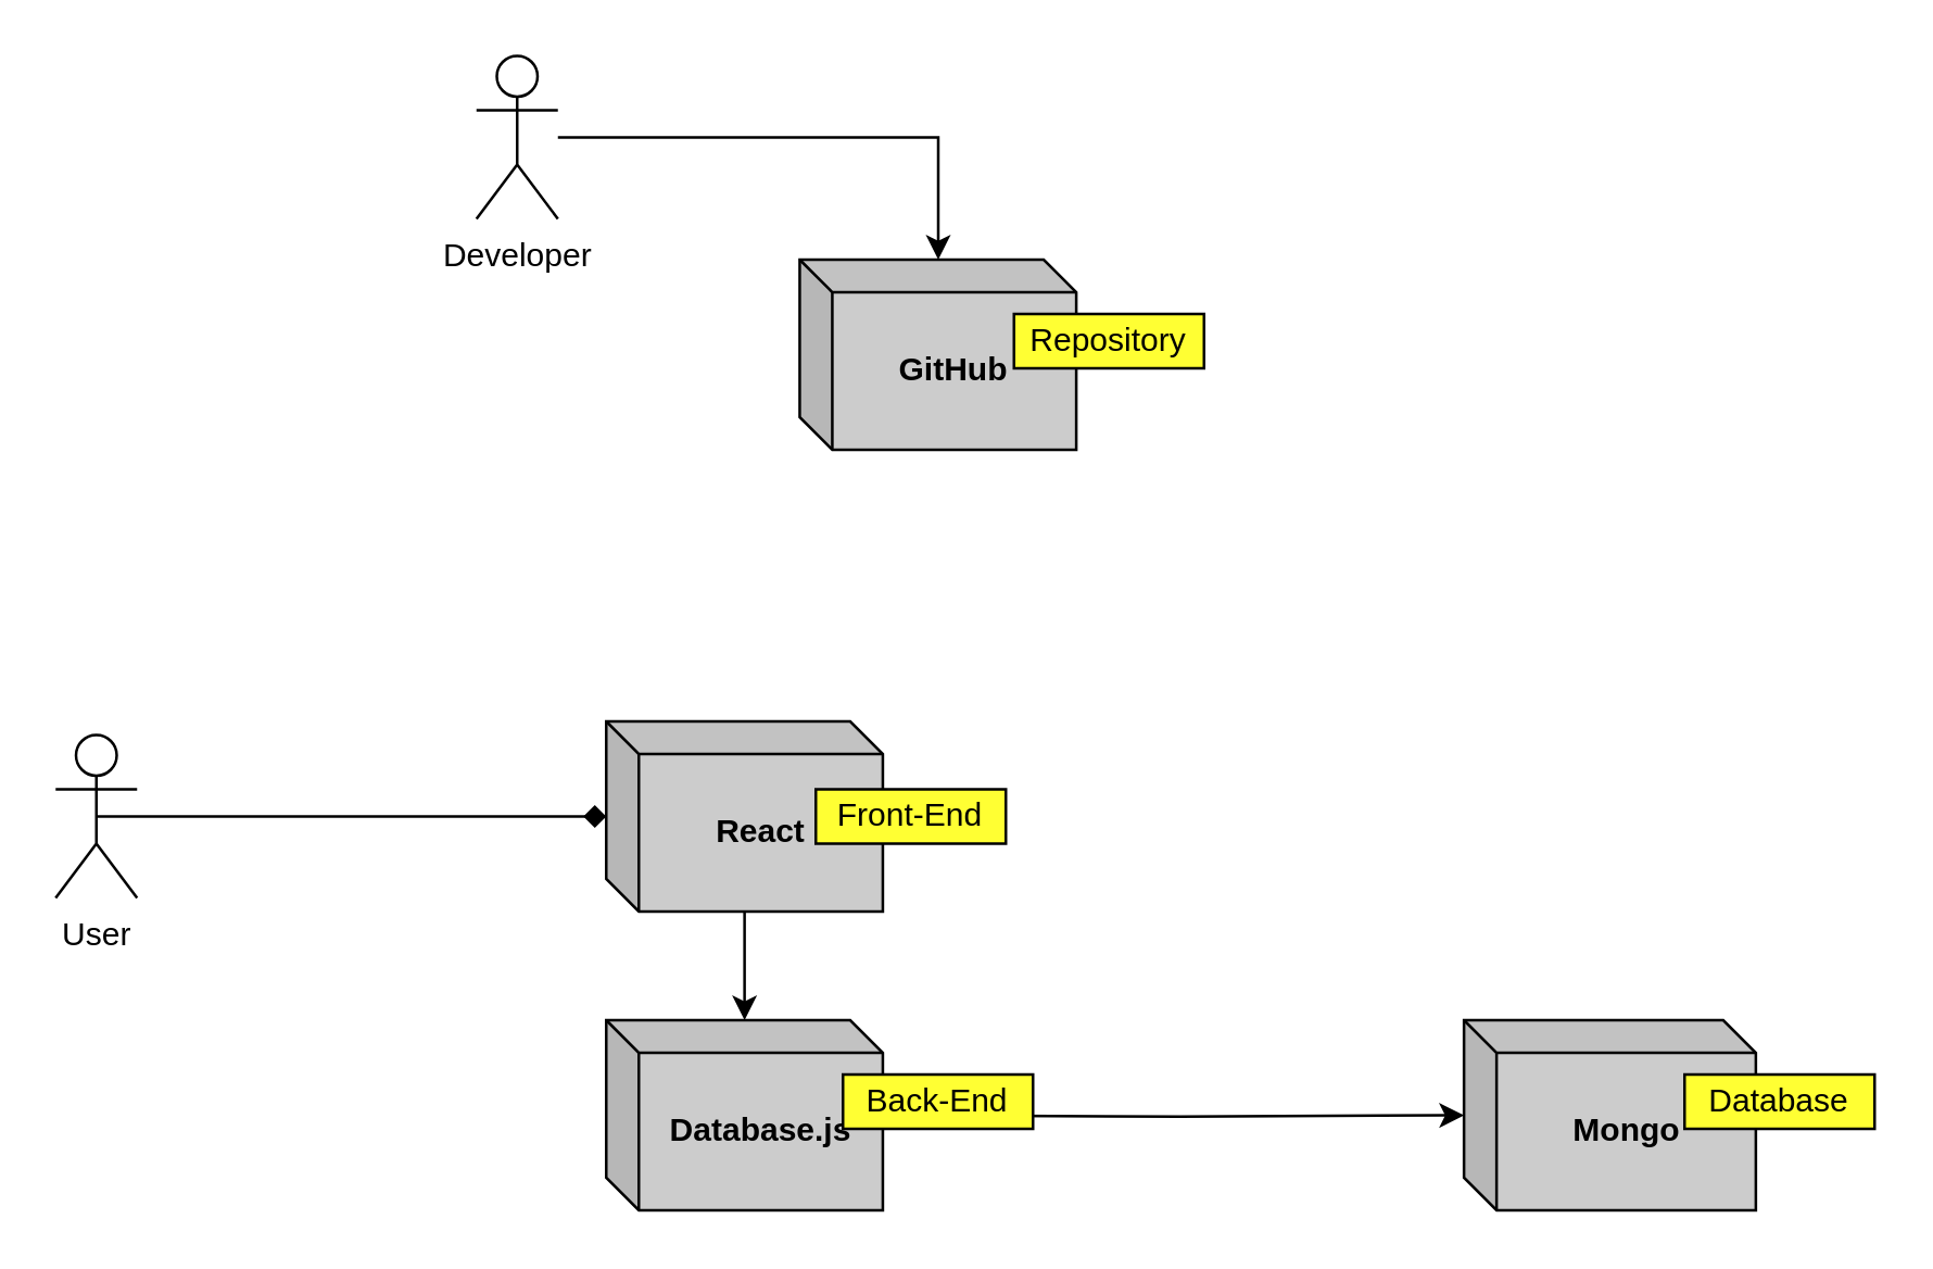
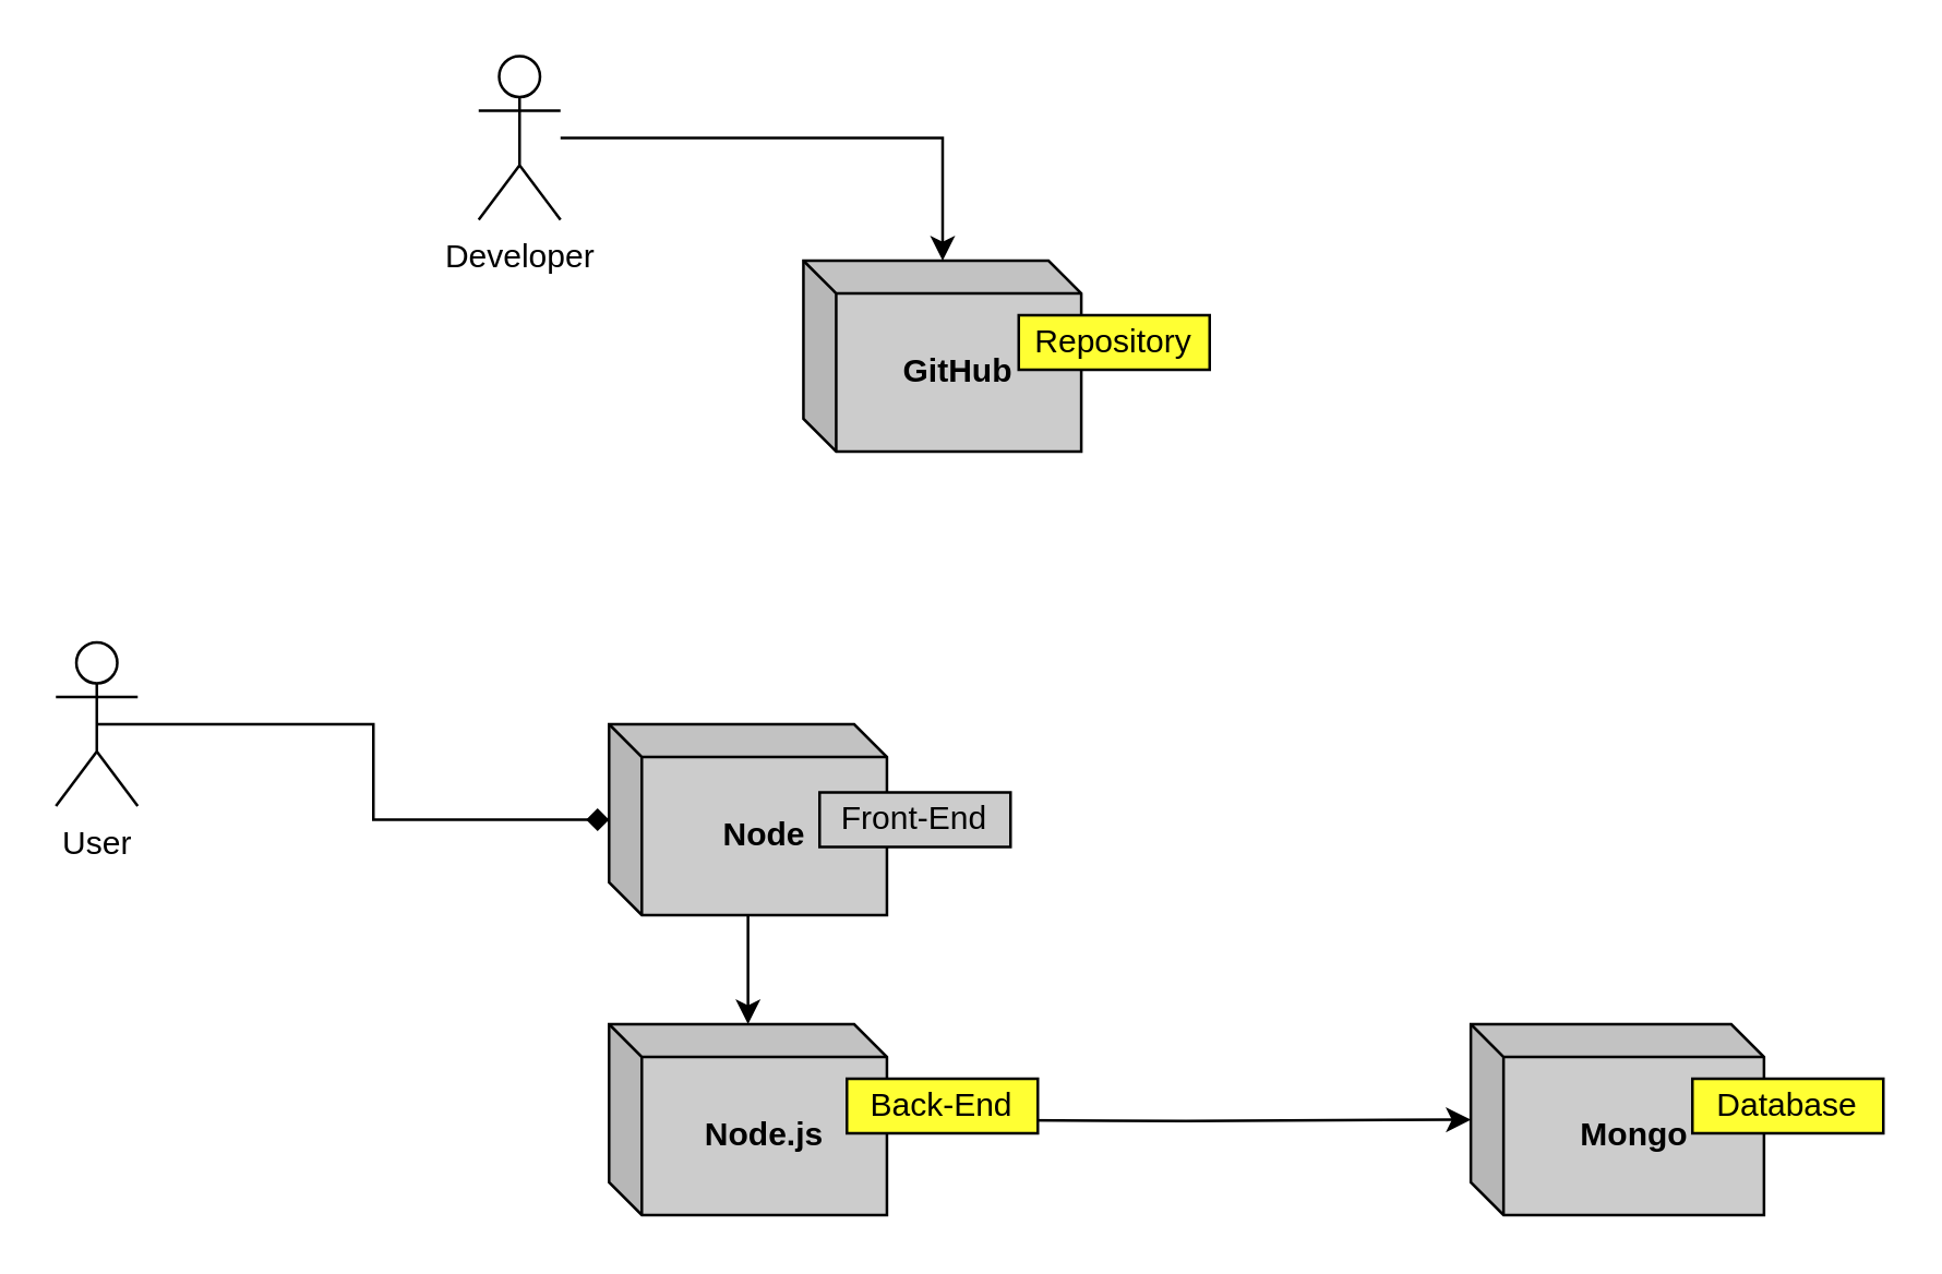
- <mxCell id="3" value="User" style="shape=umlActor;verticalLabelPosition=bottom;labelBackgroundColor=#ffffff;verticalAlign=top;html=1;outlineConnect=0;" parent="1" vertex="1"><mxGeometry x="20" y="270" width="30" height="60" as="geometry" /></mxCell>
+ <mxCell id="3" value="User" style="shape=umlActor;verticalLabelPosition=bottom;labelBackgroundColor=#ffffff;verticalAlign=top;html=1;outlineConnect=0;" parent="1" vertex="1"><mxGeometry x="20" y="235" width="30" height="60" as="geometry" /></mxCell>
- <mxCell id="9" value="Front-End" style="rounded=0;whiteSpace=wrap;html=1;fillColor=#FFFF33;" parent="1" vertex="1"><mxGeometry x="300" y="290" width="70" height="20" as="geometry" /></mxCell>
+ <mxCell id="9" value="Front-End" style="rounded=0;whiteSpace=wrap;html=1;fillColor=#cccccc;" parent="1" vertex="1"><mxGeometry x="300" y="290" width="70" height="20" as="geometry" /></mxCell>
- <mxCell id="5" value="&lt;b&gt;React&lt;/b&gt;" style="shape=cube;whiteSpace=wrap;html=1;boundedLbl=1;backgroundOutline=1;darkOpacity=0.05;darkOpacity2=0.1;size=12;fillColor=#CCCCCC;" parent="1" vertex="1"><mxGeometry x="222.81" y="265" width="101.87" height="70" as="geometry" /></mxCell>
+ <mxCell id="5" value="&lt;b&gt;Node&lt;/b&gt;" style="shape=cube;whiteSpace=wrap;html=1;boundedLbl=1;backgroundOutline=1;darkOpacity=0.05;darkOpacity2=0.1;size=12;fillColor=#CCCCCC;" parent="1" vertex="1"><mxGeometry x="222.81" y="265" width="101.87" height="70" as="geometry" /></mxCell>
- <mxCell id="10" value="&lt;b&gt;Database.js&lt;/b&gt;" style="shape=cube;whiteSpace=wrap;html=1;boundedLbl=1;backgroundOutline=1;darkOpacity=0.05;darkOpacity2=0.1;size=12;fillColor=#CCCCCC;" parent="1" vertex="1"><mxGeometry x="222.81" y="375" width="101.87" height="70" as="geometry" /></mxCell>
+ <mxCell id="10" value="&lt;b&gt;Node.js&lt;/b&gt;" style="shape=cube;whiteSpace=wrap;html=1;boundedLbl=1;backgroundOutline=1;darkOpacity=0.05;darkOpacity2=0.1;size=12;fillColor=#CCCCCC;" parent="1" vertex="1"><mxGeometry x="222.81" y="375" width="101.87" height="70" as="geometry" /></mxCell>
